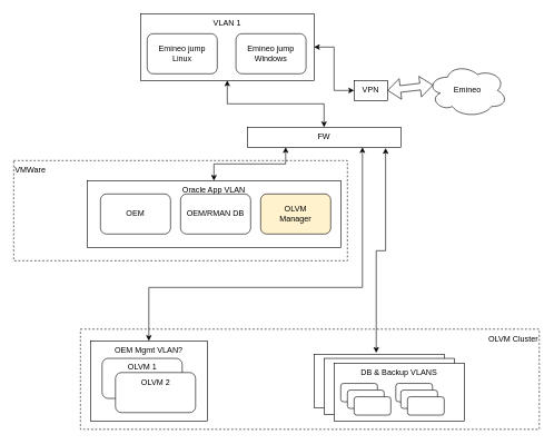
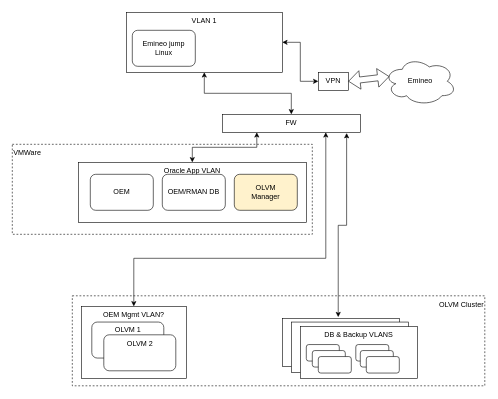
- <mxCell id="24" value="Emineo jump&lt;br&gt;Windows" style="rounded=1;whiteSpace=wrap;html=1;" vertex="1" parent="1"><mxGeometry x="353" y="50" width="105" height="60" as="geometry" /></mxCell>
